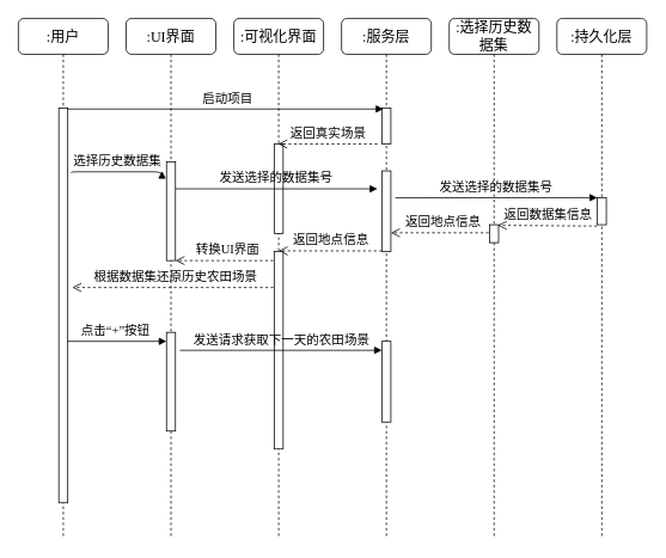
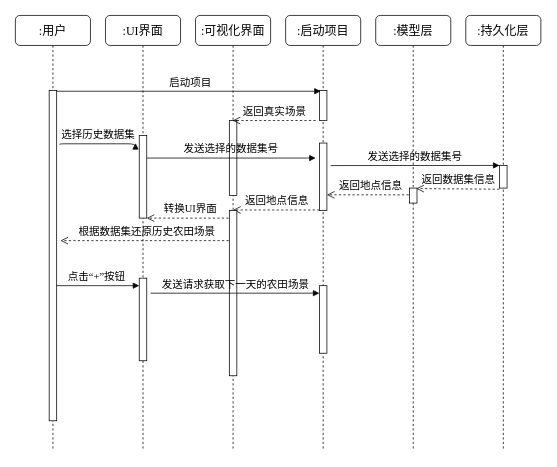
- <mxCell id="12" value="&lt;font style=&quot;font-size: 16px;&quot;&gt;:服务层&lt;/font&gt;" style="shape=umlLifeline;perimeter=lifelinePerimeter;whiteSpace=wrap;html=1;container=1;collapsible=0;recursiveResize=0;outlineConnect=0;rounded=1;shadow=0;comic=0;labelBackgroundColor=none;strokeWidth=1;fontFamily=Verdana;fontSize=12;align=center;" parent="1" vertex="1"><mxGeometry x="380" y="20" width="100" height="580" as="geometry" /></mxCell>
+ <mxCell id="12" value="&lt;font style=&quot;font-size: 16px;&quot;&gt;:启动项目&lt;/font&gt;" style="shape=umlLifeline;perimeter=lifelinePerimeter;whiteSpace=wrap;html=1;container=1;collapsible=0;recursiveResize=0;outlineConnect=0;rounded=1;shadow=0;comic=0;labelBackgroundColor=none;strokeWidth=1;fontFamily=Verdana;fontSize=12;align=center;" parent="1" vertex="1"><mxGeometry x="380" y="20" width="100" height="580" as="geometry" /></mxCell>
- <mxCell id="18" value="&lt;font style=&quot;font-size: 16px;&quot;&gt;:选择历史数据集&lt;/font&gt;" style="shape=umlLifeline;perimeter=lifelinePerimeter;whiteSpace=wrap;html=1;container=1;collapsible=0;recursiveResize=0;outlineConnect=0;rounded=1;shadow=0;comic=0;labelBackgroundColor=none;strokeWidth=1;fontFamily=Verdana;fontSize=12;align=center;" parent="1" vertex="1"><mxGeometry x="500" y="20" width="100" height="580" as="geometry" /></mxCell>
+ <mxCell id="18" value="&lt;font style=&quot;font-size: 16px;&quot;&gt;:模型层&lt;/font&gt;" style="shape=umlLifeline;perimeter=lifelinePerimeter;whiteSpace=wrap;html=1;container=1;collapsible=0;recursiveResize=0;outlineConnect=0;rounded=1;shadow=0;comic=0;labelBackgroundColor=none;strokeWidth=1;fontFamily=Verdana;fontSize=12;align=center;" parent="1" vertex="1"><mxGeometry x="500" y="20" width="100" height="580" as="geometry" /></mxCell>
